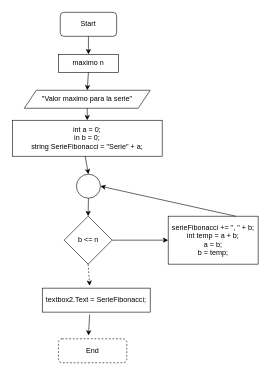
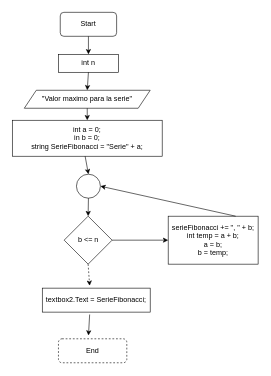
- <mxCell id="3" value="maximo n" style="rounded=0;whiteSpace=wrap;html=1;" vertex="1" parent="1"><mxGeometry x="97" y="90" width="100" height="30" as="geometry" /></mxCell>
+ <mxCell id="3" value="int n" style="rounded=0;whiteSpace=wrap;html=1;" vertex="1" parent="1"><mxGeometry x="97" y="90" width="100" height="30" as="geometry" /></mxCell>
